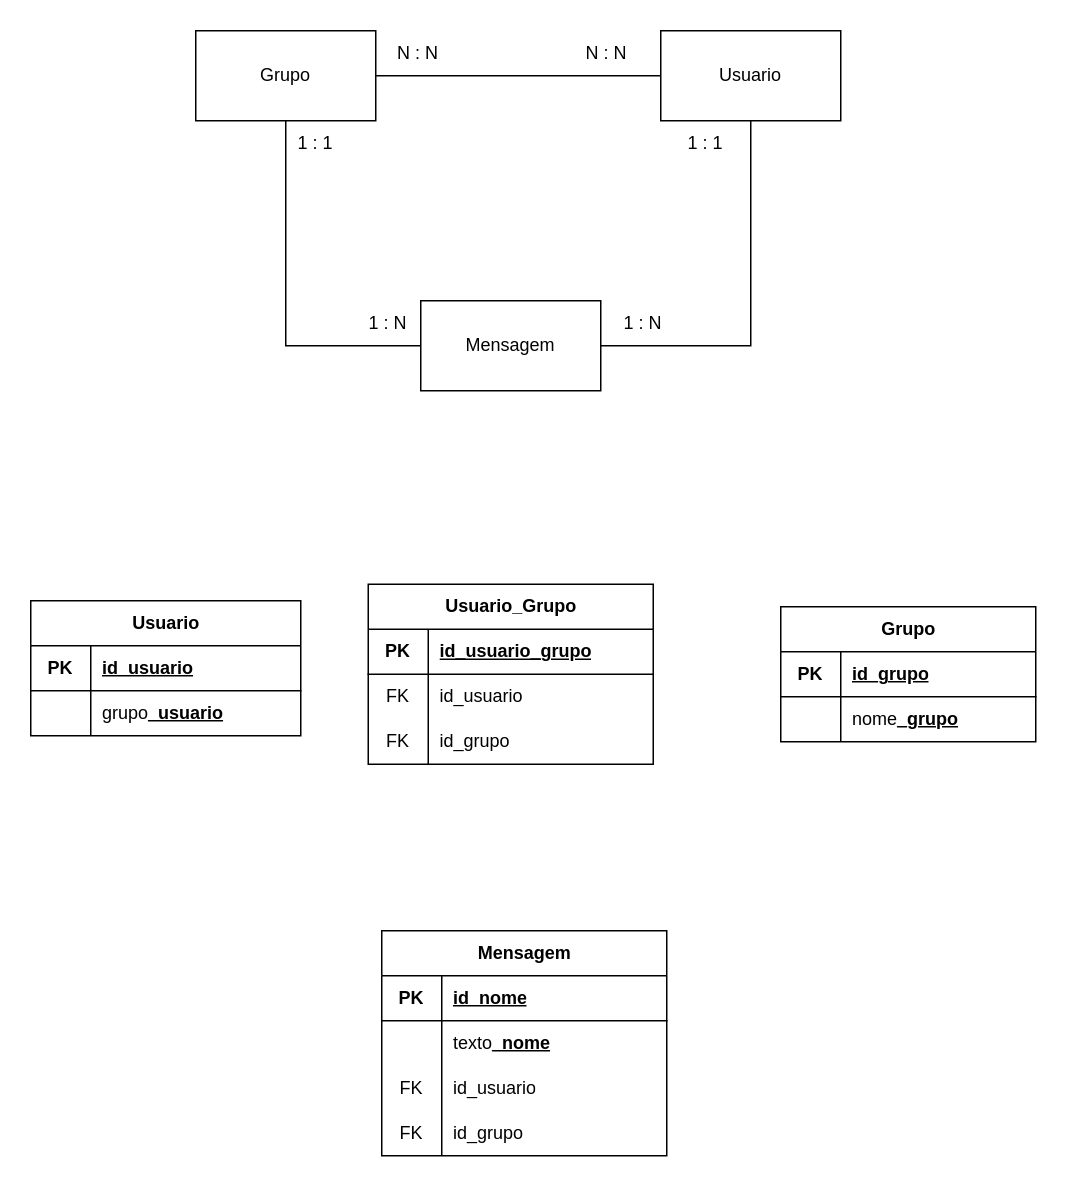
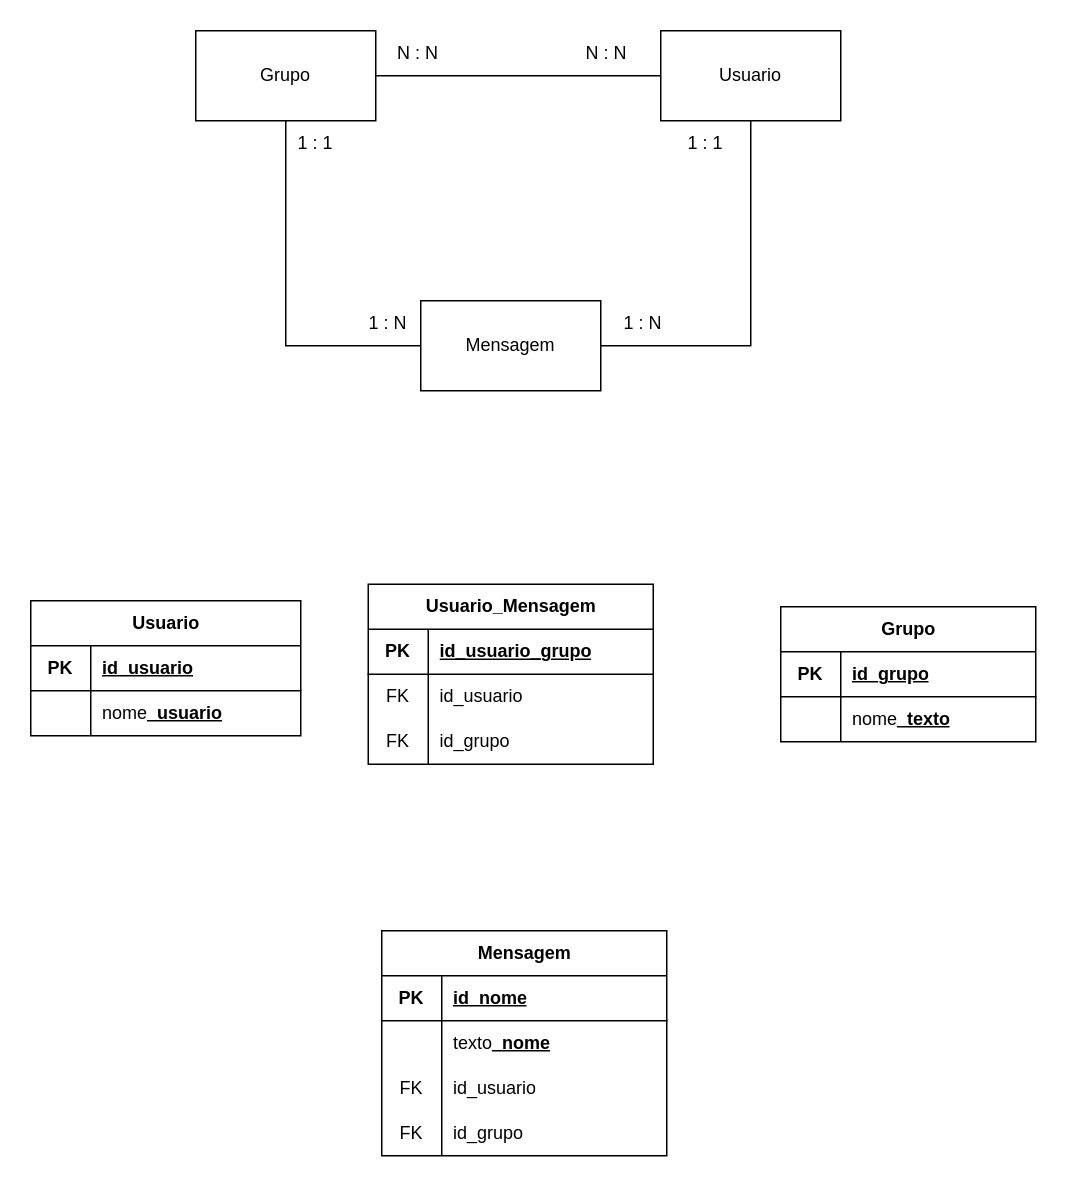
- <mxCell id="41" value="Usuario_Grupo" style="shape=table;startSize=30;container=1;collapsible=1;childLayout=tableLayout;fixedRows=1;rowLines=0;fontStyle=1;align=center;resizeLast=1;html=1;" vertex="1" parent="1"><mxGeometry x="245" y="389" width="190" height="120" as="geometry"><mxRectangle x="340" y="520" width="70" height="30" as="alternateBounds" /></mxGeometry></mxCell>
+ <mxCell id="41" value="Usuario_Mensagem" style="shape=table;startSize=30;container=1;collapsible=1;childLayout=tableLayout;fixedRows=1;rowLines=0;fontStyle=1;align=center;resizeLast=1;html=1;" vertex="1" parent="1"><mxGeometry x="245" y="389" width="190" height="120" as="geometry"><mxRectangle x="340" y="520" width="70" height="30" as="alternateBounds" /></mxGeometry></mxCell>
- <mxCell id="20" value="grupo&lt;span style=&quot;font-weight: 700; text-decoration-line: underline;&quot;&gt;_usuario&lt;/span&gt;" style="shape=partialRectangle;connectable=0;fillColor=none;top=0;left=0;bottom=0;right=0;align=left;spacingLeft=6;overflow=hidden;whiteSpace=wrap;html=1;" vertex="1" parent="18"><mxGeometry x="40" width="140" height="30" as="geometry"><mxRectangle width="140" height="30" as="alternateBounds" /></mxGeometry></mxCell>
+ <mxCell id="20" value="nome&lt;span style=&quot;font-weight: 700; text-decoration-line: underline;&quot;&gt;_usuario&lt;/span&gt;" style="shape=partialRectangle;connectable=0;fillColor=none;top=0;left=0;bottom=0;right=0;align=left;spacingLeft=6;overflow=hidden;whiteSpace=wrap;html=1;" vertex="1" parent="18"><mxGeometry x="40" width="140" height="30" as="geometry"><mxRectangle width="140" height="30" as="alternateBounds" /></mxGeometry></mxCell>
- <mxCell id="27" value="nome&lt;span style=&quot;font-weight: 700; text-decoration-line: underline;&quot;&gt;_grupo&lt;/span&gt;" style="shape=partialRectangle;connectable=0;fillColor=none;top=0;left=0;bottom=0;right=0;align=left;spacingLeft=6;overflow=hidden;whiteSpace=wrap;html=1;" vertex="1" parent="25"><mxGeometry x="40" width="130" height="30" as="geometry"><mxRectangle width="130" height="30" as="alternateBounds" /></mxGeometry></mxCell>
+ <mxCell id="27" value="nome&lt;span style=&quot;font-weight: 700; text-decoration-line: underline;&quot;&gt;_texto&lt;/span&gt;" style="shape=partialRectangle;connectable=0;fillColor=none;top=0;left=0;bottom=0;right=0;align=left;spacingLeft=6;overflow=hidden;whiteSpace=wrap;html=1;" vertex="1" parent="25"><mxGeometry x="40" width="130" height="30" as="geometry"><mxRectangle width="130" height="30" as="alternateBounds" /></mxGeometry></mxCell>
